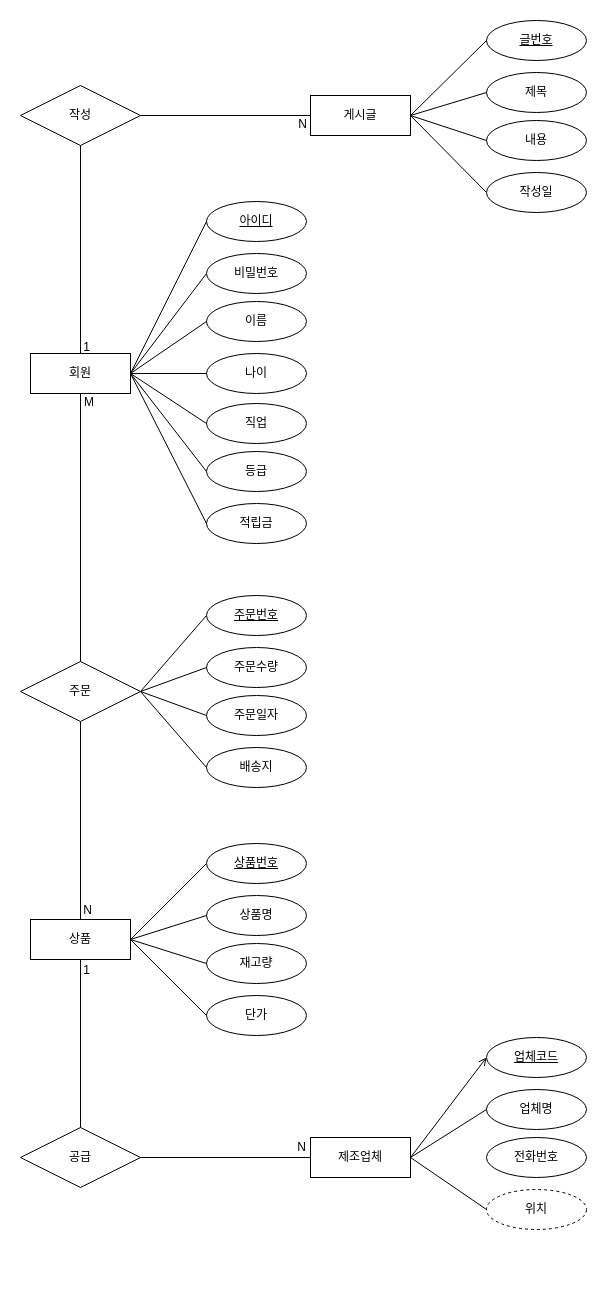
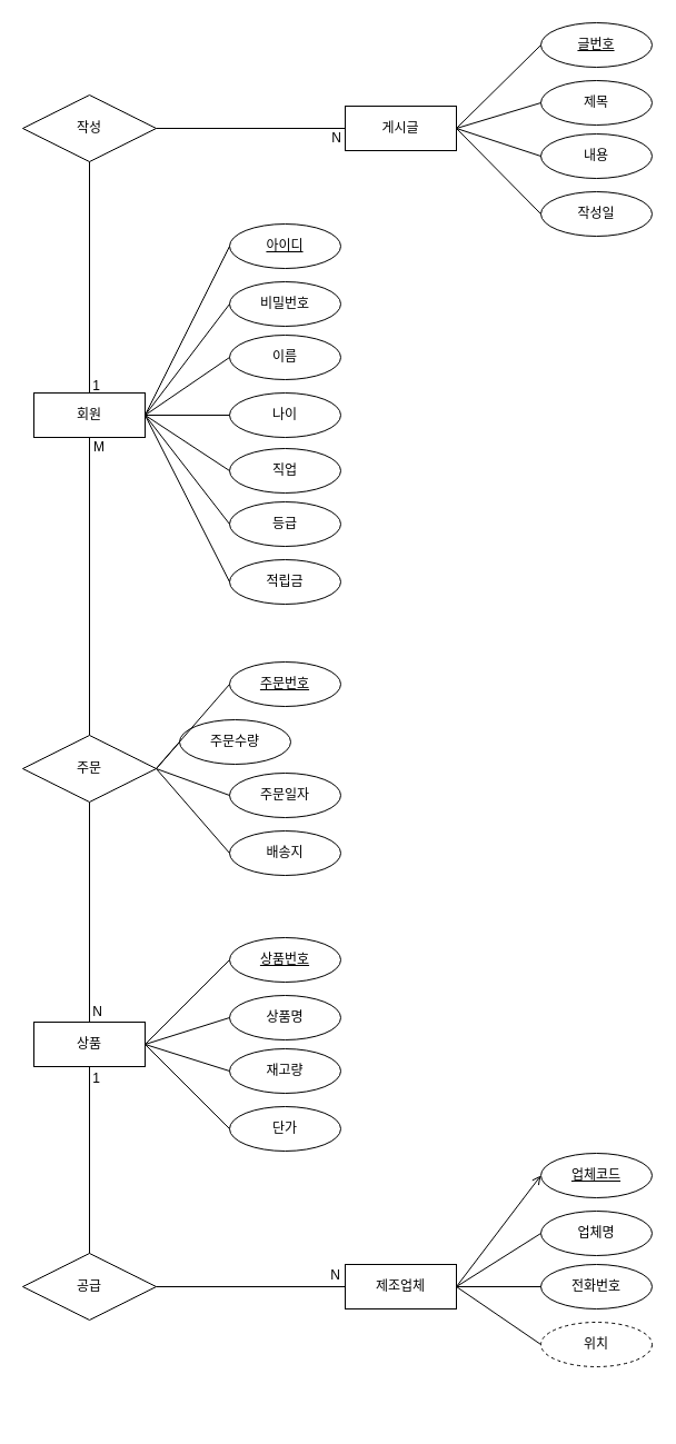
- <mxCell id="48" value="주문수량" style="ellipse;whiteSpace=wrap;html=1;align=center;" vertex="1" parent="45"><mxGeometry x="186" y="52" width="100" height="40" as="geometry" /></mxCell>
+ <mxCell id="48" value="주문수량" style="ellipse;whiteSpace=wrap;html=1;align=center;" vertex="1" parent="45"><mxGeometry x="141" y="52" width="100" height="40" as="geometry" /></mxCell>
+ <mxCell id="18" value="" style="endArrow=none;html=1;rounded=0;entryX=0;entryY=0.5;entryDx=0;entryDy=0;exitX=1;exitY=0.5;exitDx=0;exitDy=0;" edge="1" source="11" target="14" parent="10"><mxGeometry relative="1" as="geometry"><mxPoint x="30" y="231.5" as="sourcePoint" /><mxPoint x="90" y="156.5" as="targetPoint" /></mxGeometry></mxCell>
